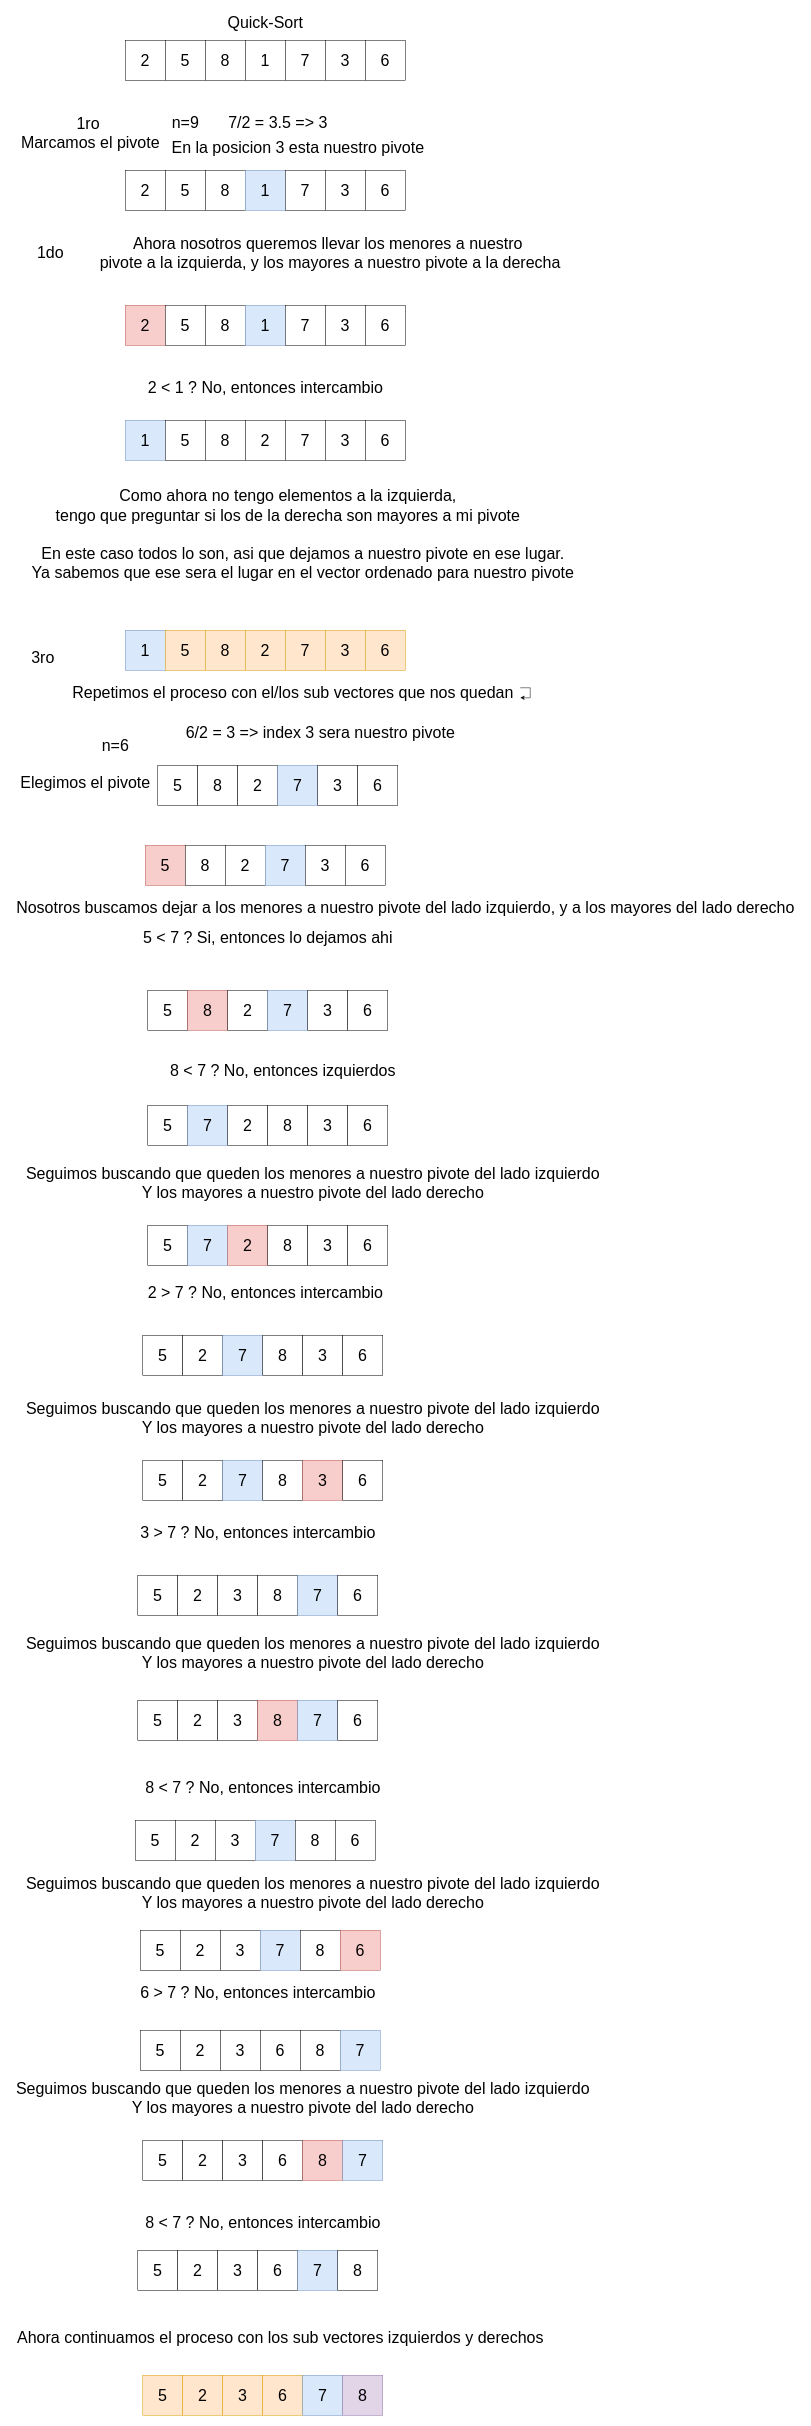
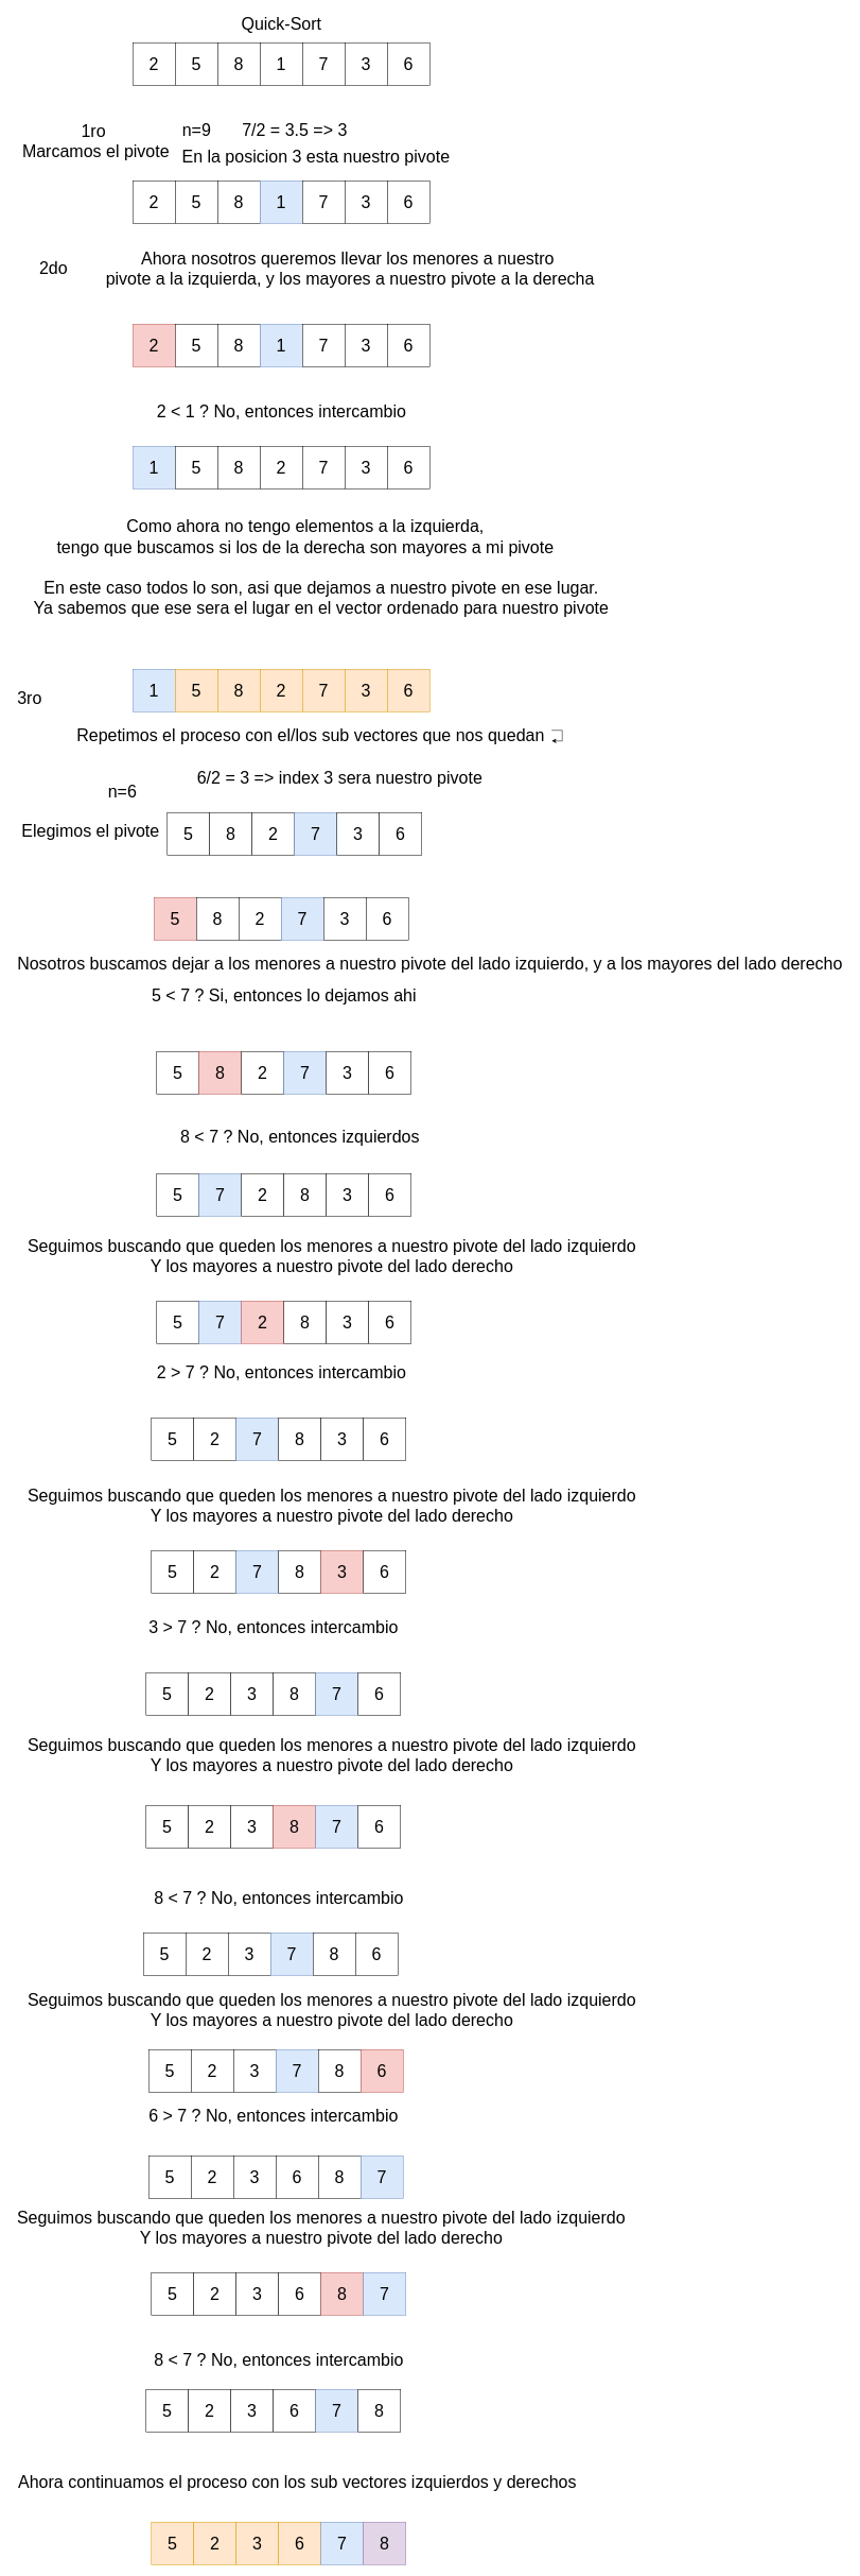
- <mxCell id="22" value="1do" style="text;html=1;align=center;verticalAlign=middle;resizable=0;points=[];autosize=1;strokeColor=none;fillColor=none;fontSize=32;" vertex="1" parent="1"><mxGeometry x="60" y="480" width="80" height="50" as="geometry" /></mxCell>
+ <mxCell id="22" value="2do" style="text;html=1;align=center;verticalAlign=middle;resizable=0;points=[];autosize=1;strokeColor=none;fillColor=none;fontSize=32;" vertex="1" parent="1"><mxGeometry x="60" y="480" width="80" height="50" as="geometry" /></mxCell>
- <mxCell id="38" value="Como ahora no tengo elementos a la izquierda, &lt;br&gt;tengo que preguntar si los de la derecha son mayores a mi pivote" style="text;html=1;align=center;verticalAlign=middle;resizable=0;points=[];autosize=1;strokeColor=none;fillColor=none;fontSize=32;" vertex="1" parent="1"><mxGeometry x="100" y="965" width="950" height="90" as="geometry" /></mxCell>
+ <mxCell id="38" value="Como ahora no tengo elementos a la izquierda, &lt;br&gt;tengo que buscamos si los de la derecha son mayores a mi pivote" style="text;html=1;align=center;verticalAlign=middle;resizable=0;points=[];autosize=1;strokeColor=none;fillColor=none;fontSize=32;" vertex="1" parent="1"><mxGeometry x="100" y="965" width="950" height="90" as="geometry" /></mxCell>
- <mxCell id="47" value="3ro" style="text;html=1;align=center;verticalAlign=middle;resizable=0;points=[];autosize=1;strokeColor=none;fillColor=none;fontSize=32;" vertex="1" parent="1"><mxGeometry x="50" y="1290" width="70" height="50" as="geometry" /></mxCell>
+ <mxCell id="47" value="3ro" style="text;html=1;align=center;verticalAlign=middle;resizable=0;points=[];autosize=1;strokeColor=none;fillColor=none;fontSize=32;" vertex="1" parent="1"><mxGeometry x="20" y="1290" width="70" height="50" as="geometry" /></mxCell>
